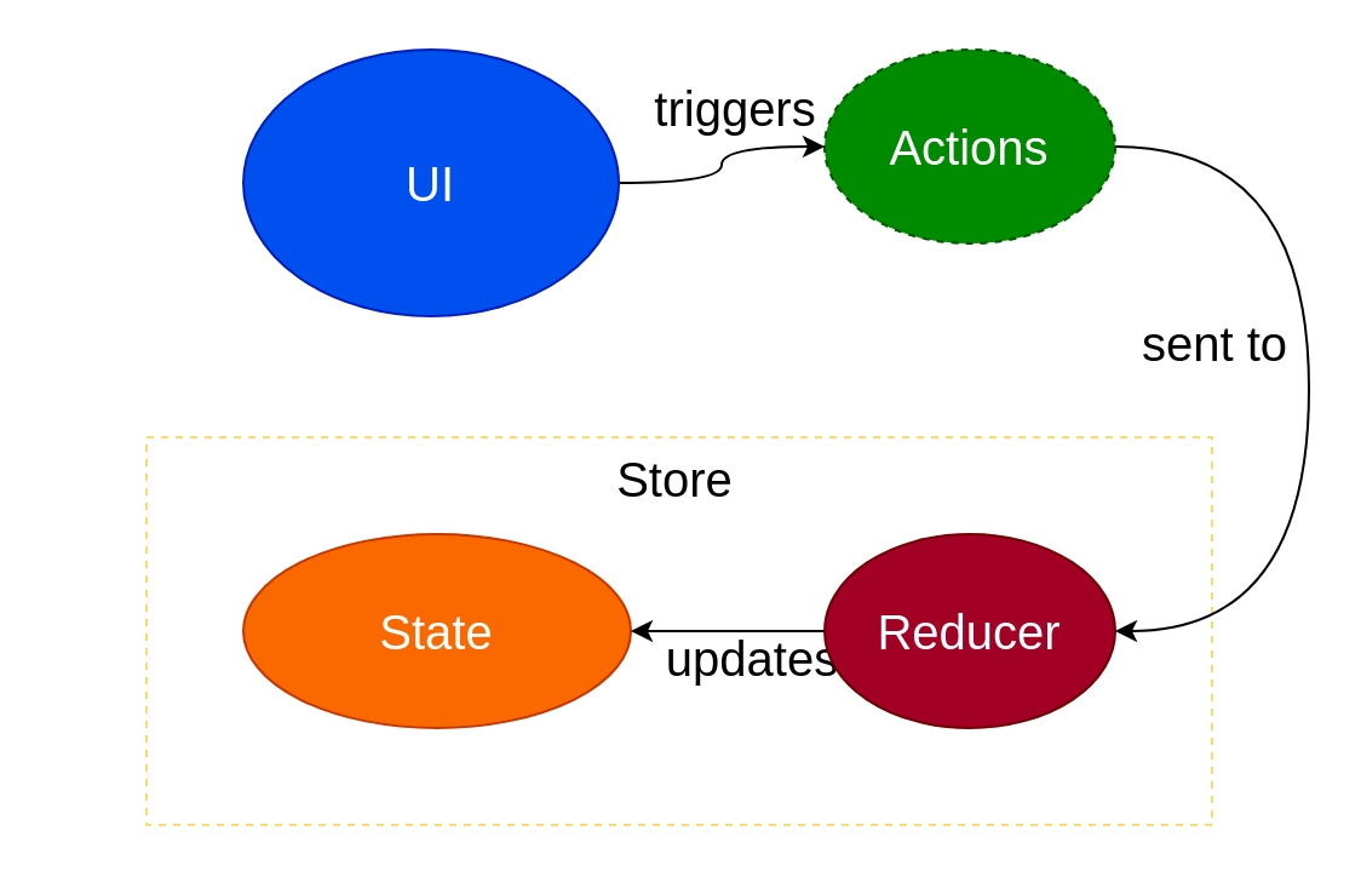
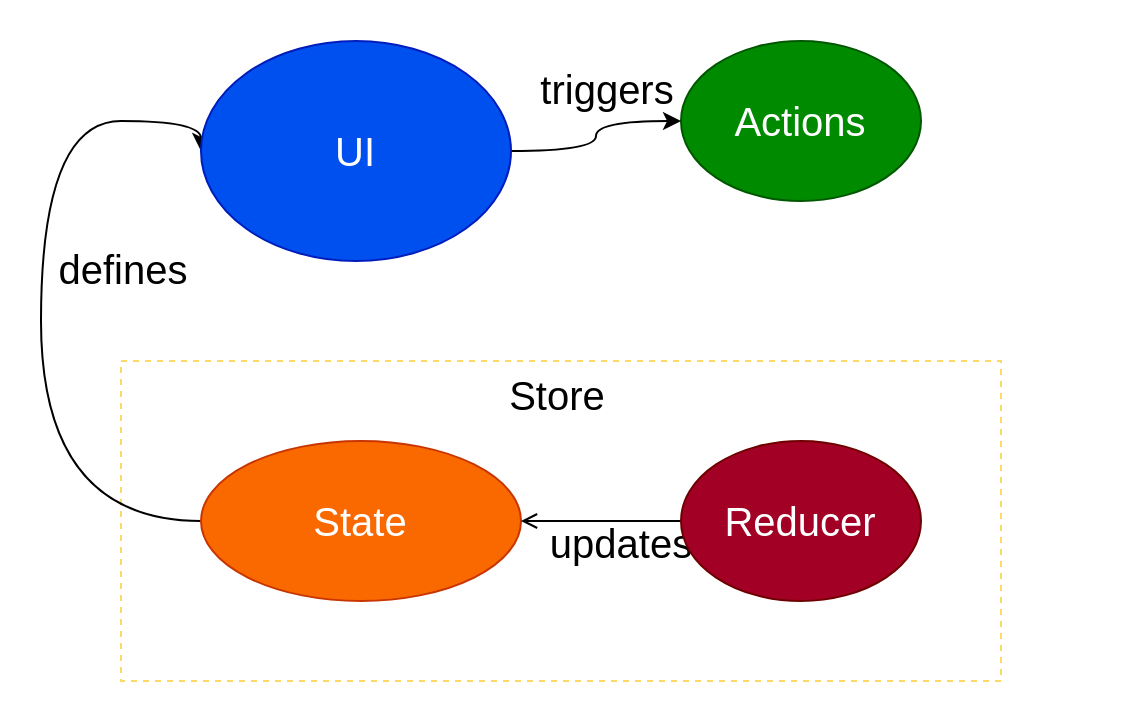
- <mxCell id="11" value="Actions" style="ellipse;whiteSpace=wrap;html=1;fontSize=20;fillColor=#008a00;strokeColor=#005700;fontColor=#ffffff;dashed=1;" parent="1" vertex="1"><mxGeometry x="340" y="20" width="120" height="80" as="geometry" /></mxCell>
+ <mxCell id="11" value="Actions" style="ellipse;whiteSpace=wrap;html=1;fontSize=20;fillColor=#008a00;strokeColor=#005700;fontColor=#ffffff;" parent="1" vertex="1"><mxGeometry x="340" y="20" width="120" height="80" as="geometry" /></mxCell>
+ <mxCell id="3" style="edgeStyle=orthogonalEdgeStyle;orthogonalLoop=1;jettySize=auto;html=1;exitX=0;exitY=0.5;exitDx=0;exitDy=0;entryX=0;entryY=0.5;entryDx=0;entryDy=0;fontSize=20;curved=1;" parent="1" source="5" target="14" edge="1"><mxGeometry relative="1" as="geometry"><Array as="points"><mxPoint x="20" y="260" /><mxPoint x="20" y="60" /></Array></mxGeometry></mxCell>
+ <mxCell id="4" value="defines" style="edgeLabel;html=1;align=center;verticalAlign=middle;resizable=0;points=[];fontSize=20;labelBackgroundColor=none;" parent="3" vertex="1" connectable="0"><mxGeometry x="-0.013" y="-2" relative="1" as="geometry"><mxPoint x="38" y="-22" as="offset" /></mxGeometry></mxCell>
- <mxCell id="9" style="edgeStyle=orthogonalEdgeStyle;curved=1;orthogonalLoop=1;jettySize=auto;html=1;exitX=1;exitY=0.5;exitDx=0;exitDy=0;entryX=1;entryY=0.5;entryDx=0;entryDy=0;fontSize=20;" parent="1" source="11" target="8" edge="1"><mxGeometry relative="1" as="geometry"><Array as="points"><mxPoint x="540" y="60" /><mxPoint x="540" y="260" /></Array></mxGeometry></mxCell>
- <mxCell id="10" value="sent to" style="edgeLabel;html=1;align=center;verticalAlign=middle;resizable=0;points=[];fontSize=20;labelBackgroundColor=none;" parent="9" vertex="1" connectable="0"><mxGeometry x="-0.3" y="-1" relative="1" as="geometry"><mxPoint x="-39" y="34" as="offset" /></mxGeometry></mxCell>
- <mxCell id="6" style="edgeStyle=orthogonalEdgeStyle;curved=1;orthogonalLoop=1;jettySize=auto;html=1;exitX=0;exitY=0.5;exitDx=0;exitDy=0;entryX=1;entryY=0.5;entryDx=0;entryDy=0;fontSize=20;" parent="1" source="8" target="5" edge="1"><mxGeometry relative="1" as="geometry"><mxPoint x="460" y="220" as="targetPoint" /></mxGeometry></mxCell>
+ <mxCell id="6" style="edgeStyle=orthogonalEdgeStyle;curved=1;orthogonalLoop=1;jettySize=auto;html=1;exitX=0;exitY=0.5;exitDx=0;exitDy=0;entryX=1;entryY=0.5;entryDx=0;entryDy=0;fontSize=20;endArrow=open;" parent="1" source="8" target="5" edge="1"><mxGeometry relative="1" as="geometry"><mxPoint x="460" y="220" as="targetPoint" /></mxGeometry></mxCell>
